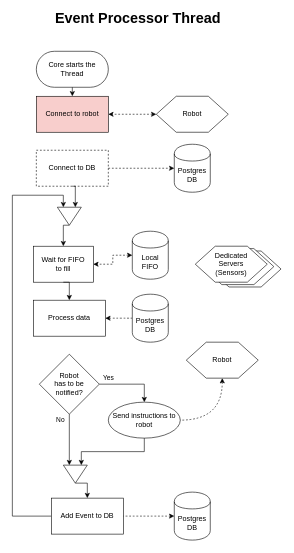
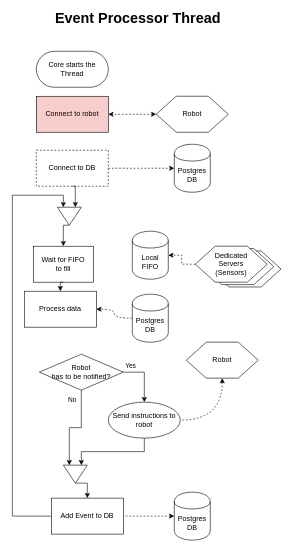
- <mxCell id="6" style="edgeStyle=orthogonalEdgeStyle;rounded=0;orthogonalLoop=1;jettySize=auto;html=1;exitX=0.5;exitY=1;exitDx=0;exitDy=0;entryX=0.5;entryY=0;entryDx=0;entryDy=0;" edge="1" parent="3" source="4" target="5"><mxGeometry relative="1" as="geometry" /></mxCell>
- <mxCell id="27" style="edgeStyle=orthogonalEdgeStyle;rounded=0;orthogonalLoop=1;jettySize=auto;html=1;exitX=0;exitY=0.5;exitDx=0;exitDy=0;entryX=1;entryY=0.5;entryDx=0;entryDy=0;dashed=1;startArrow=classic;startFill=1;" edge="1" parent="3" source="28" target="8"><mxGeometry relative="1" as="geometry" /></mxCell>
+ <mxCell id="33" style="edgeStyle=orthogonalEdgeStyle;rounded=0;orthogonalLoop=1;jettySize=auto;html=1;exitX=0;exitY=0.5;exitDx=0;exitDy=0;entryX=1;entryY=0.5;entryDx=0;entryDy=0;dashed=1;startArrow=none;startFill=0;" edge="1" parent="3" source="32" target="28"><mxGeometry relative="1" as="geometry" /></mxCell>
- <mxCell id="12" value="Process data" style="rounded=1;whiteSpace=wrap;html=1;arcSize=0;" vertex="1" parent="3"><mxGeometry x="35" y="430" width="120" height="60" as="geometry" /></mxCell>
+ <mxCell id="12" value="Process data" style="rounded=1;whiteSpace=wrap;html=1;arcSize=0;" vertex="1" parent="3"><mxGeometry x="20" y="415" width="120" height="60" as="geometry" /></mxCell>
- <mxCell id="14" value="Robot&lt;br&gt;has to be notified?" style="rhombus;whiteSpace=wrap;html=1;" vertex="1" parent="3"><mxGeometry x="45" y="520" width="100" height="100" as="geometry" /></mxCell>
+ <mxCell id="14" value="Robot&lt;br&gt;has to be notified?" style="rhombus;whiteSpace=wrap;html=1;" vertex="1" parent="3"><mxGeometry x="45" y="520" width="140" height="60" as="geometry" /></mxCell>
